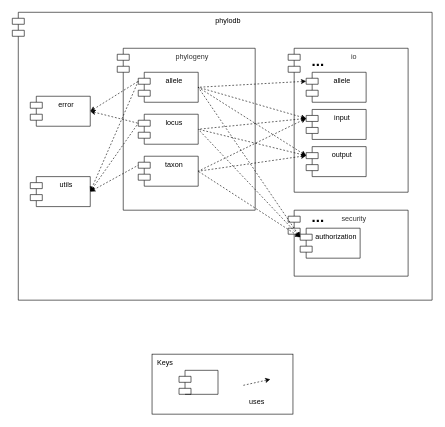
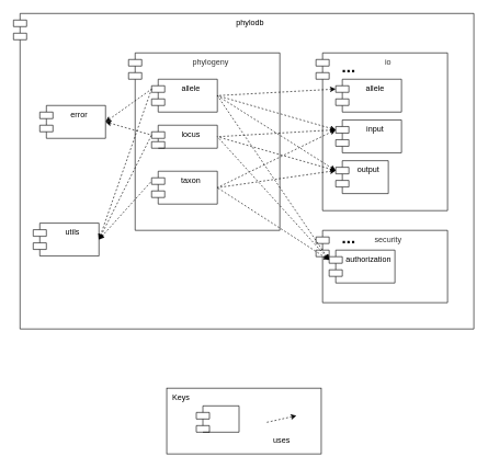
- <mxCell id="4" value="error" style="shape=module;align=left;spacingLeft=20;align=center;verticalAlign=top;" vertex="1" parent="1"><mxGeometry x="50" y="160" width="100" height="50" as="geometry" /></mxCell>
+ <mxCell id="4" value="error" style="shape=module;align=left;spacingLeft=20;align=center;verticalAlign=top;" vertex="1" parent="1"><mxGeometry x="60" y="160" width="100" height="50" as="geometry" /></mxCell>
- <mxCell id="19" value="locus" style="shape=module;align=left;spacingLeft=20;align=center;verticalAlign=top;" vertex="1" parent="1"><mxGeometry x="230" y="190" width="100" height="50" as="geometry" /></mxCell>
+ <mxCell id="19" value="locus" style="shape=module;align=left;spacingLeft=20;align=center;verticalAlign=top;" vertex="1" parent="1"><mxGeometry x="230" y="190" width="100" height="35" as="geometry" /></mxCell>
- <mxCell id="8" value="output" style="shape=module;align=left;spacingLeft=20;align=center;verticalAlign=top;" vertex="1" parent="1"><mxGeometry x="510" y="244" width="100" height="50" as="geometry" /></mxCell>
+ <mxCell id="8" value="output" style="shape=module;align=left;spacingLeft=20;align=center;verticalAlign=top;" vertex="1" parent="1"><mxGeometry x="510" y="244" width="80" height="50" as="geometry" /></mxCell>
- <mxCell id="5" value="utils" style="shape=module;align=left;spacingLeft=20;align=center;verticalAlign=top;" vertex="1" parent="1"><mxGeometry x="50" y="294" width="100" height="50" as="geometry" /></mxCell>
+ <mxCell id="5" value="utils" style="shape=module;align=left;spacingLeft=20;align=center;verticalAlign=top;" vertex="1" parent="1"><mxGeometry x="50" y="339" width="100" height="50" as="geometry" /></mxCell>
